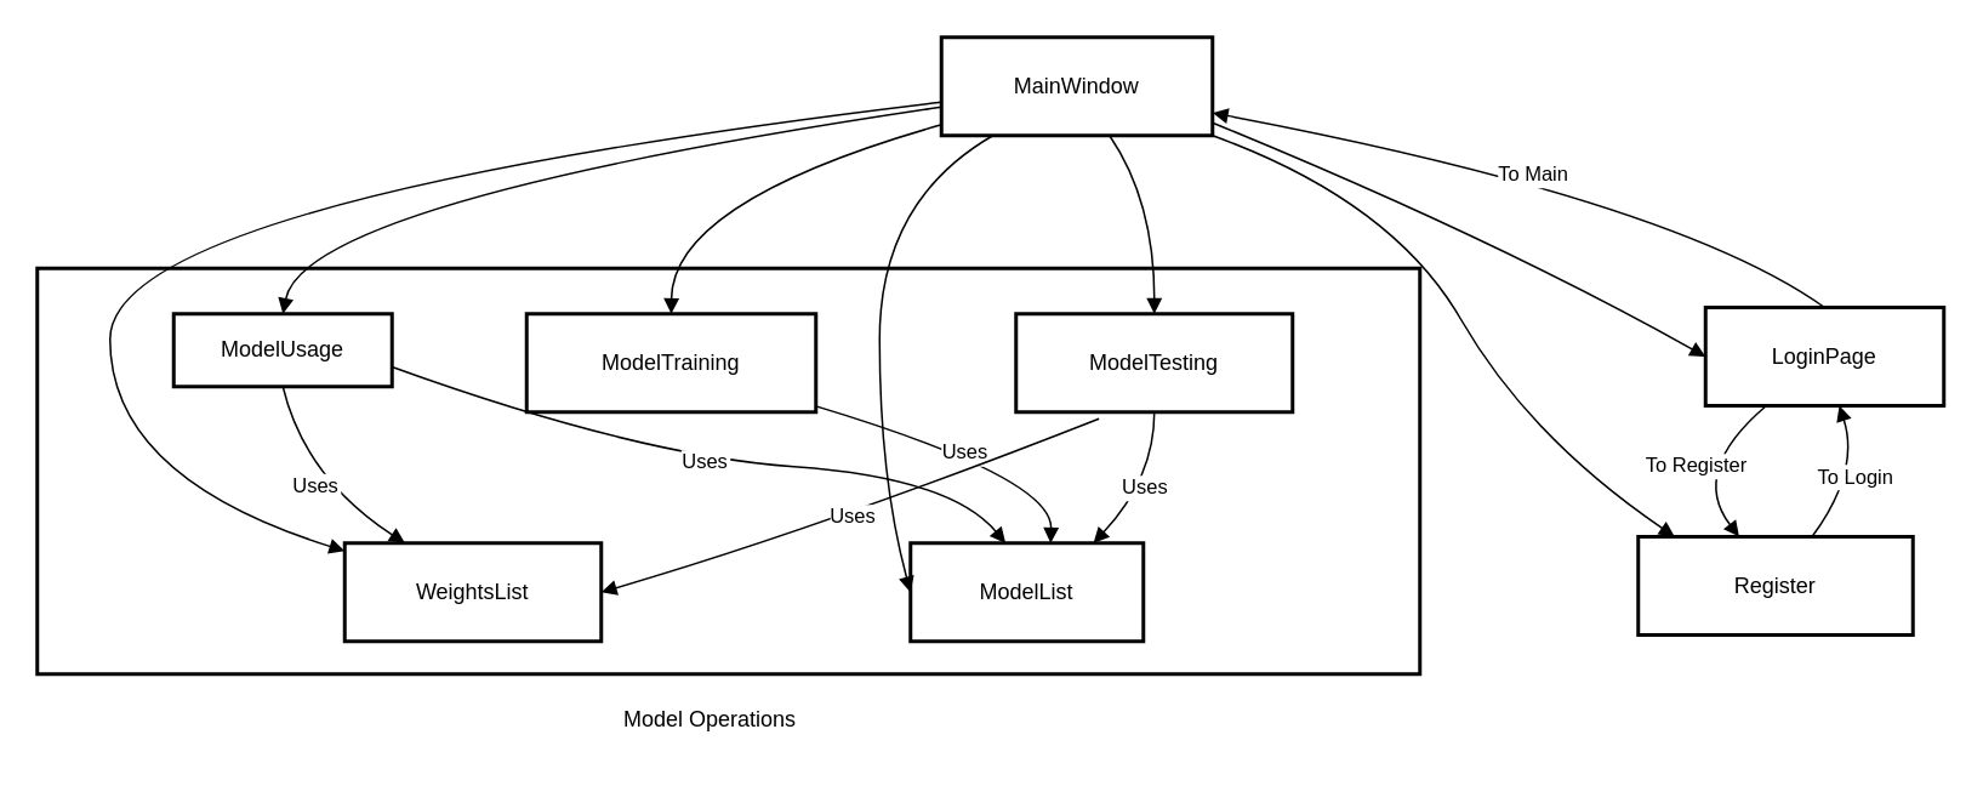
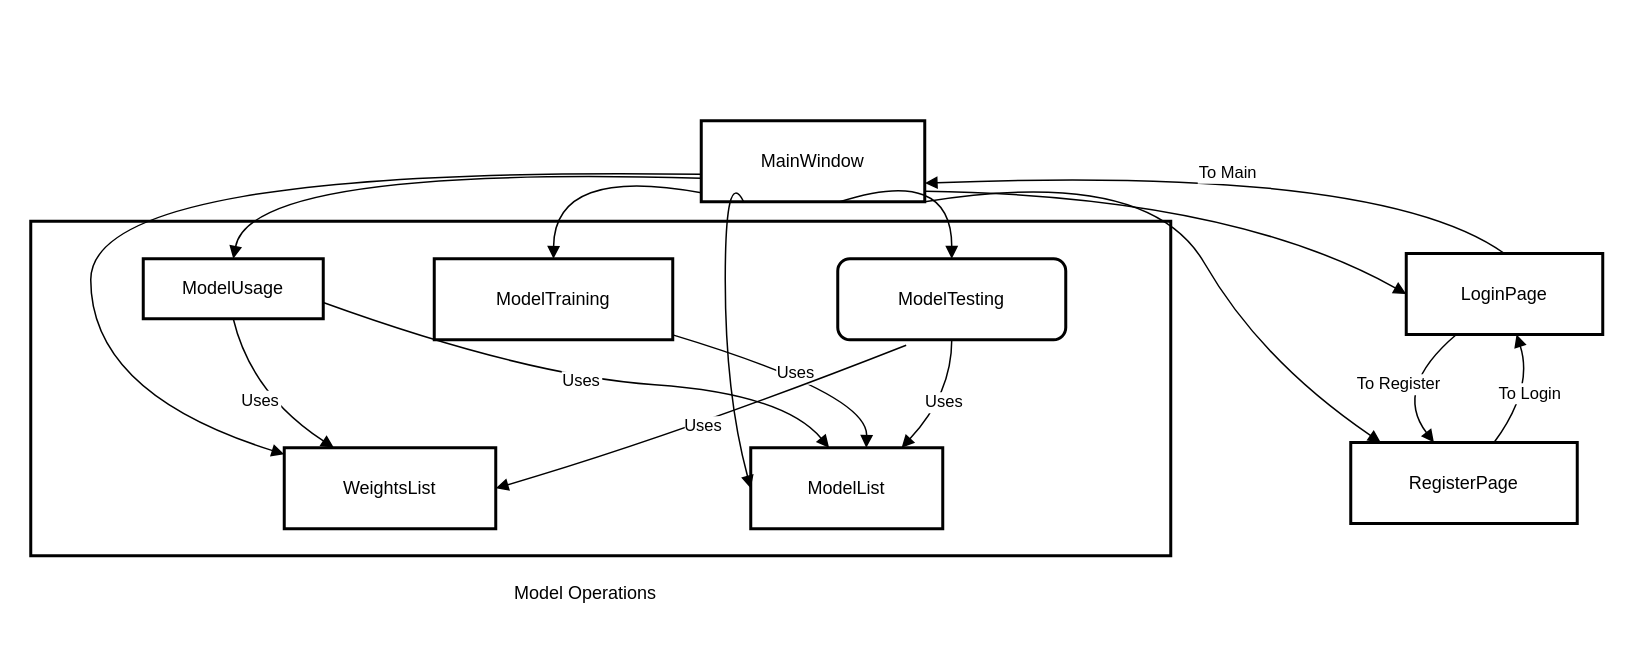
- <mxCell id="3" value="MainWindow" style="whiteSpace=wrap;strokeWidth=2;" vertex="1" parent="1"><mxGeometry x="517" y="20" width="149" height="54" as="geometry" /></mxCell>
+ <mxCell id="3" value="MainWindow" style="whiteSpace=wrap;strokeWidth=2;" vertex="1" parent="1"><mxGeometry x="467" y="80" width="149" height="54" as="geometry" /></mxCell>
- <mxCell id="8" value="ModelTesting" style="whiteSpace=wrap;strokeWidth=2;" vertex="1" parent="1"><mxGeometry x="558" y="172" width="152" height="54" as="geometry" /></mxCell>
+ <mxCell id="8" value="ModelTesting" style="whiteSpace=wrap;strokeWidth=2;rounded=1;" vertex="1" parent="1"><mxGeometry x="558" y="172" width="152" height="54" as="geometry" /></mxCell>
- <mxCell id="5" value="Register" style="whiteSpace=wrap;strokeWidth=2;" vertex="1" parent="1"><mxGeometry x="900" y="294.5" width="151" height="54" as="geometry" /></mxCell>
+ <mxCell id="5" value="RegisterPage" style="whiteSpace=wrap;strokeWidth=2;" vertex="1" parent="1"><mxGeometry x="900" y="294.5" width="151" height="54" as="geometry" /></mxCell>
